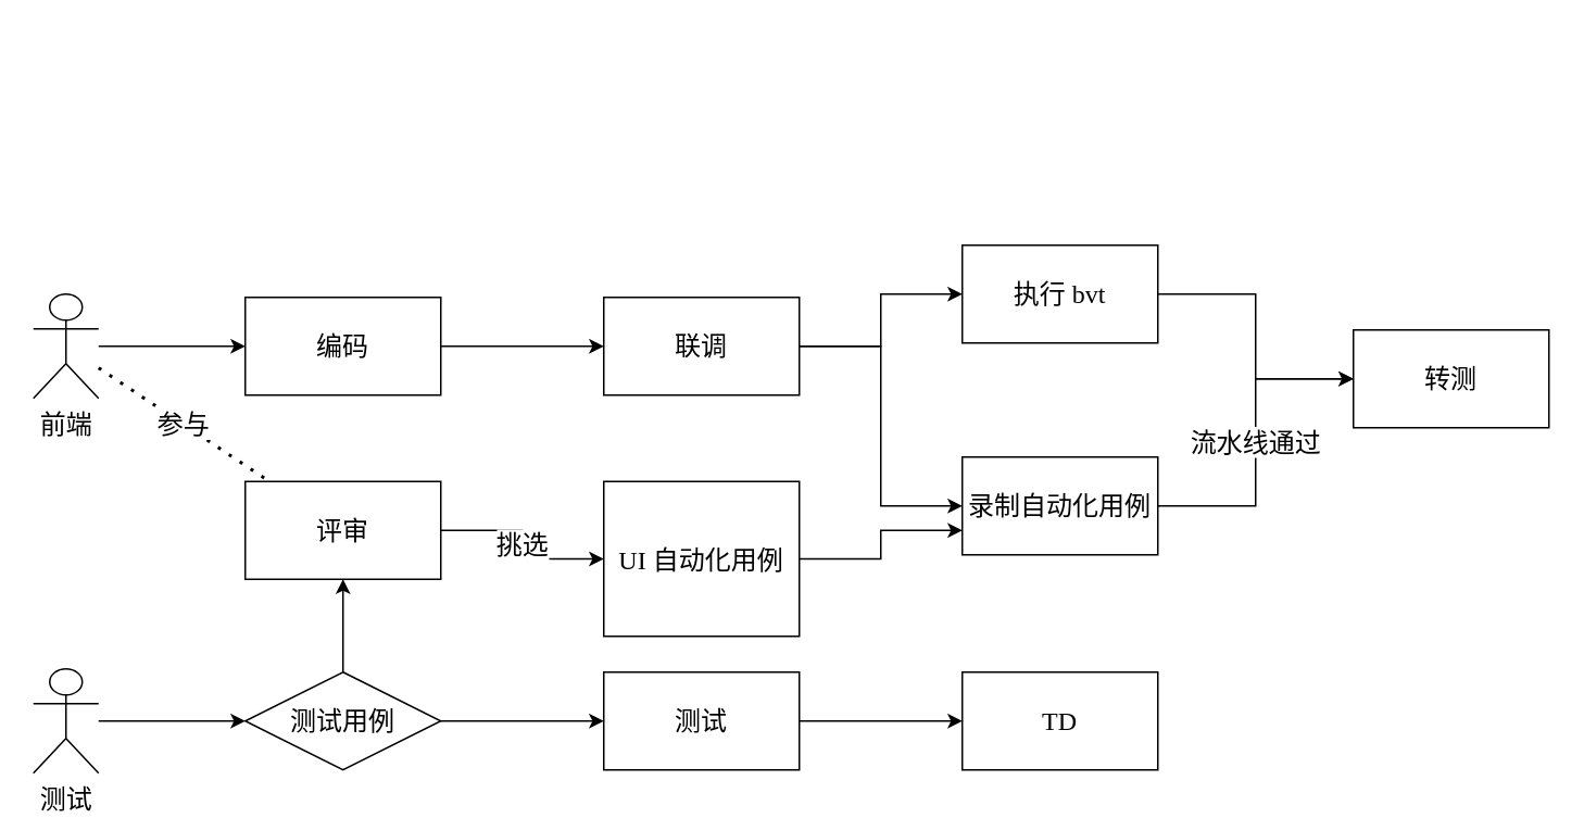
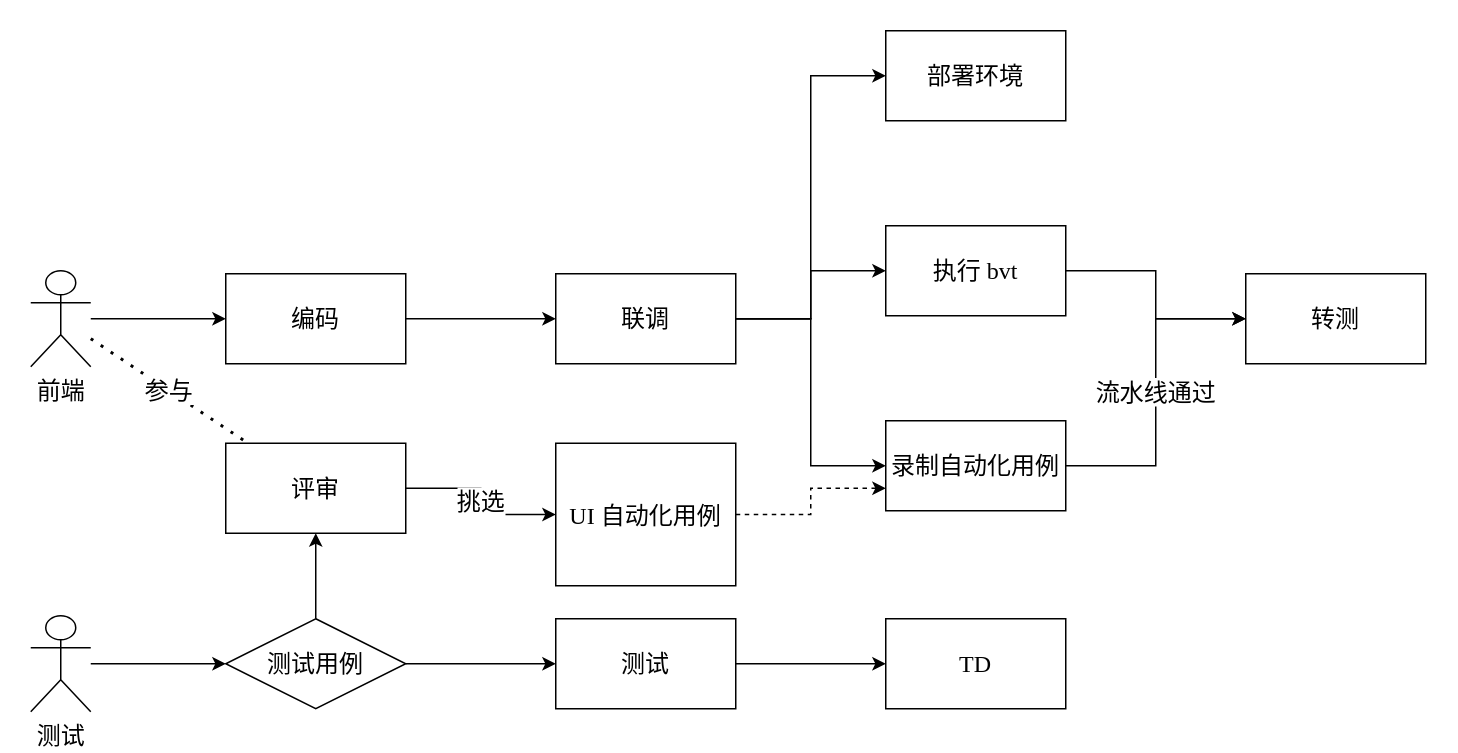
+ <mxCell id="26" value="部署环境" style="whiteSpace=wrap;html=1;fontSize=16;fontFamily=阿里汉仪智能黑体;" parent="1" vertex="1"><mxGeometry x="590" y="20" width="120" height="60" as="geometry" /></mxCell>
+ <mxCell id="14" style="edgeStyle=orthogonalEdgeStyle;rounded=0;orthogonalLoop=1;jettySize=auto;html=1;entryX=0;entryY=0.5;entryDx=0;entryDy=0;fontFamily=阿里汉仪智能黑体;fontSource=https%3A%2F%2Fhellowebfonts.oss-cn-beijing.aliyuncs.com%2F698F3099-E62F-4C3B-B30A-04FB735069FE%2F202209%2F44C5C1037925EC78.ttf;fontSize=16;endArrow=classic;endFill=1;startSize=24;" parent="1" source="15" target="26" edge="1"><mxGeometry relative="1" as="geometry" /></mxCell>
- <mxCell id="16" value="转测" style="whiteSpace=wrap;html=1;fontSize=16;fontFamily=阿里汉仪智能黑体;" parent="1" vertex="1"><mxGeometry x="830" y="202" width="120" height="60" as="geometry" /></mxCell>
+ <mxCell id="16" value="转测" style="whiteSpace=wrap;html=1;fontSize=16;fontFamily=阿里汉仪智能黑体;" parent="1" vertex="1"><mxGeometry x="830" y="182" width="120" height="60" as="geometry" /></mxCell>
- <mxCell id="24" style="edgeStyle=orthogonalEdgeStyle;rounded=0;orthogonalLoop=1;jettySize=auto;html=1;entryX=0;entryY=0.75;entryDx=0;entryDy=0;fontFamily=阿里汉仪智能黑体;fontSource=https%3A%2F%2Fhellowebfonts.oss-cn-beijing.aliyuncs.com%2F698F3099-E62F-4C3B-B30A-04FB735069FE%2F202209%2F44C5C1037925EC78.ttf;fontSize=16;endArrow=classic;endFill=1;startSize=24;" parent="1" source="25" target="23" edge="1"><mxGeometry relative="1" as="geometry" /></mxCell>
+ <mxCell id="24" style="edgeStyle=orthogonalEdgeStyle;rounded=0;orthogonalLoop=1;jettySize=auto;html=1;entryX=0;entryY=0.75;entryDx=0;entryDy=0;fontFamily=阿里汉仪智能黑体;fontSource=https%3A%2F%2Fhellowebfonts.oss-cn-beijing.aliyuncs.com%2F698F3099-E62F-4C3B-B30A-04FB735069FE%2F202209%2F44C5C1037925EC78.ttf;fontSize=16;endArrow=classic;endFill=1;startSize=24;dashed=1;" parent="1" source="25" target="23" edge="1"><mxGeometry relative="1" as="geometry" /></mxCell>
